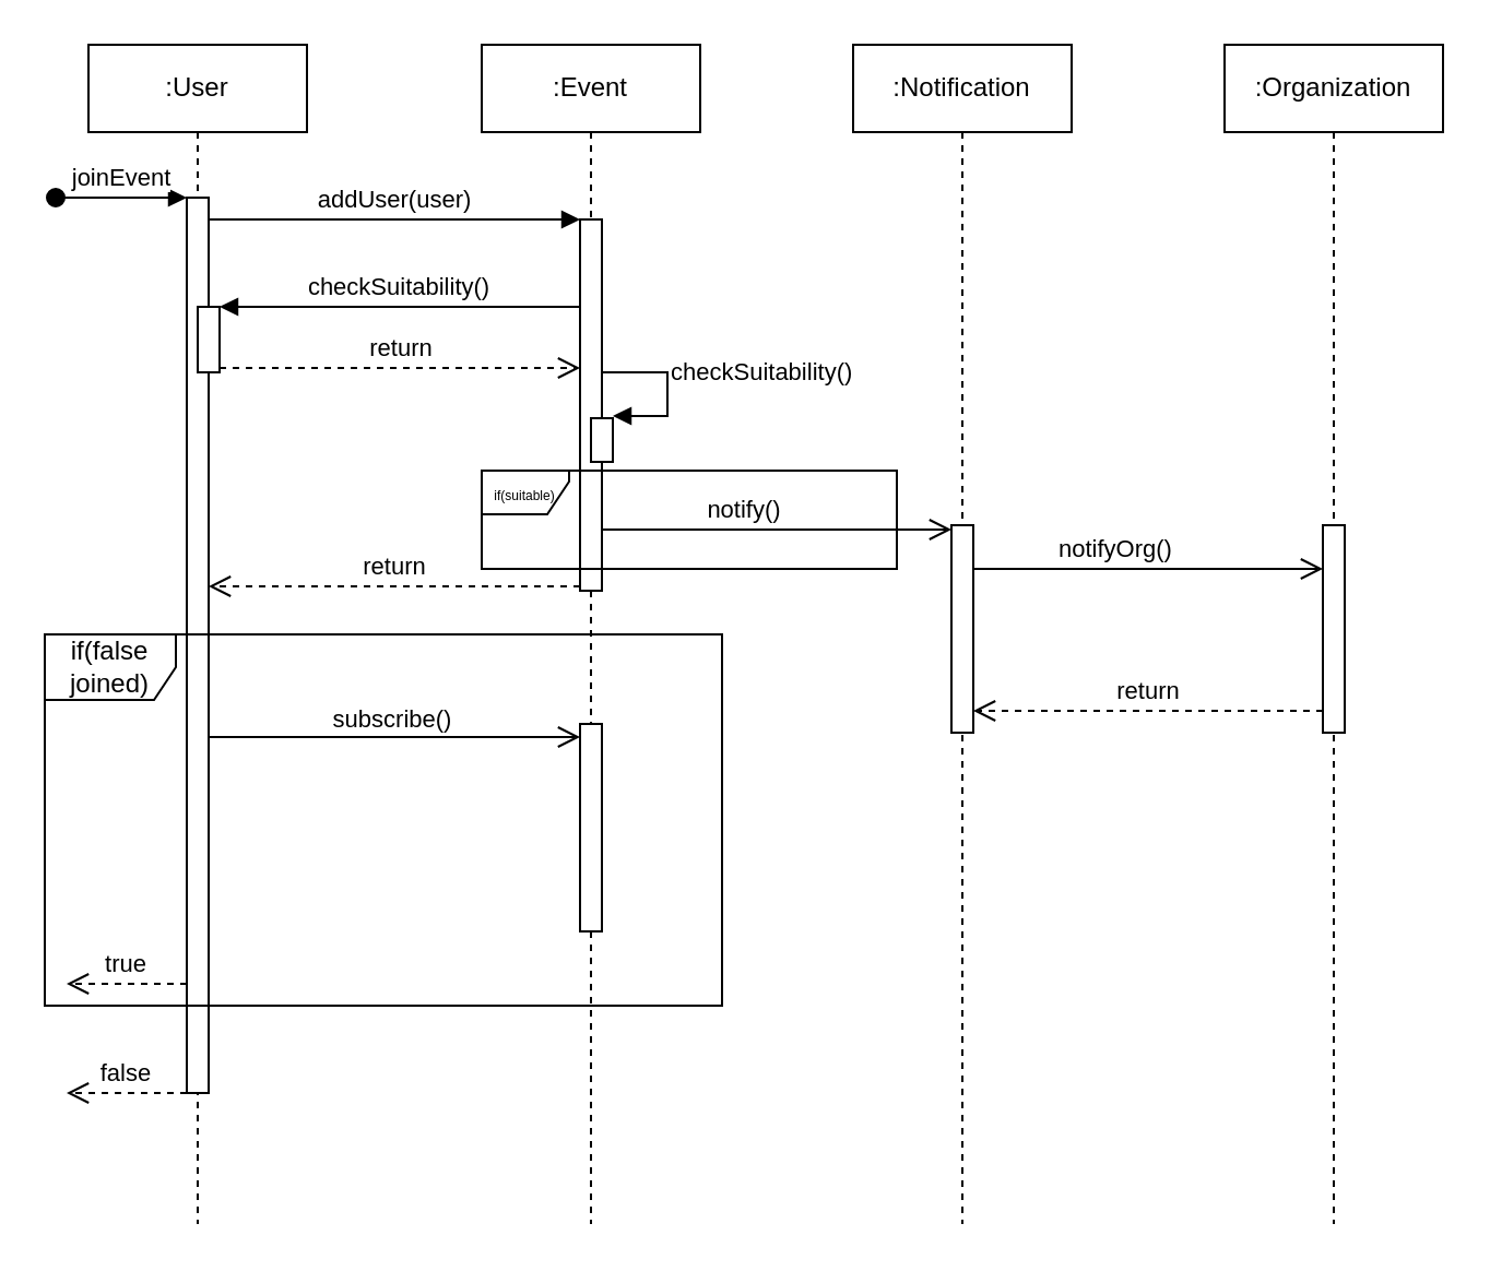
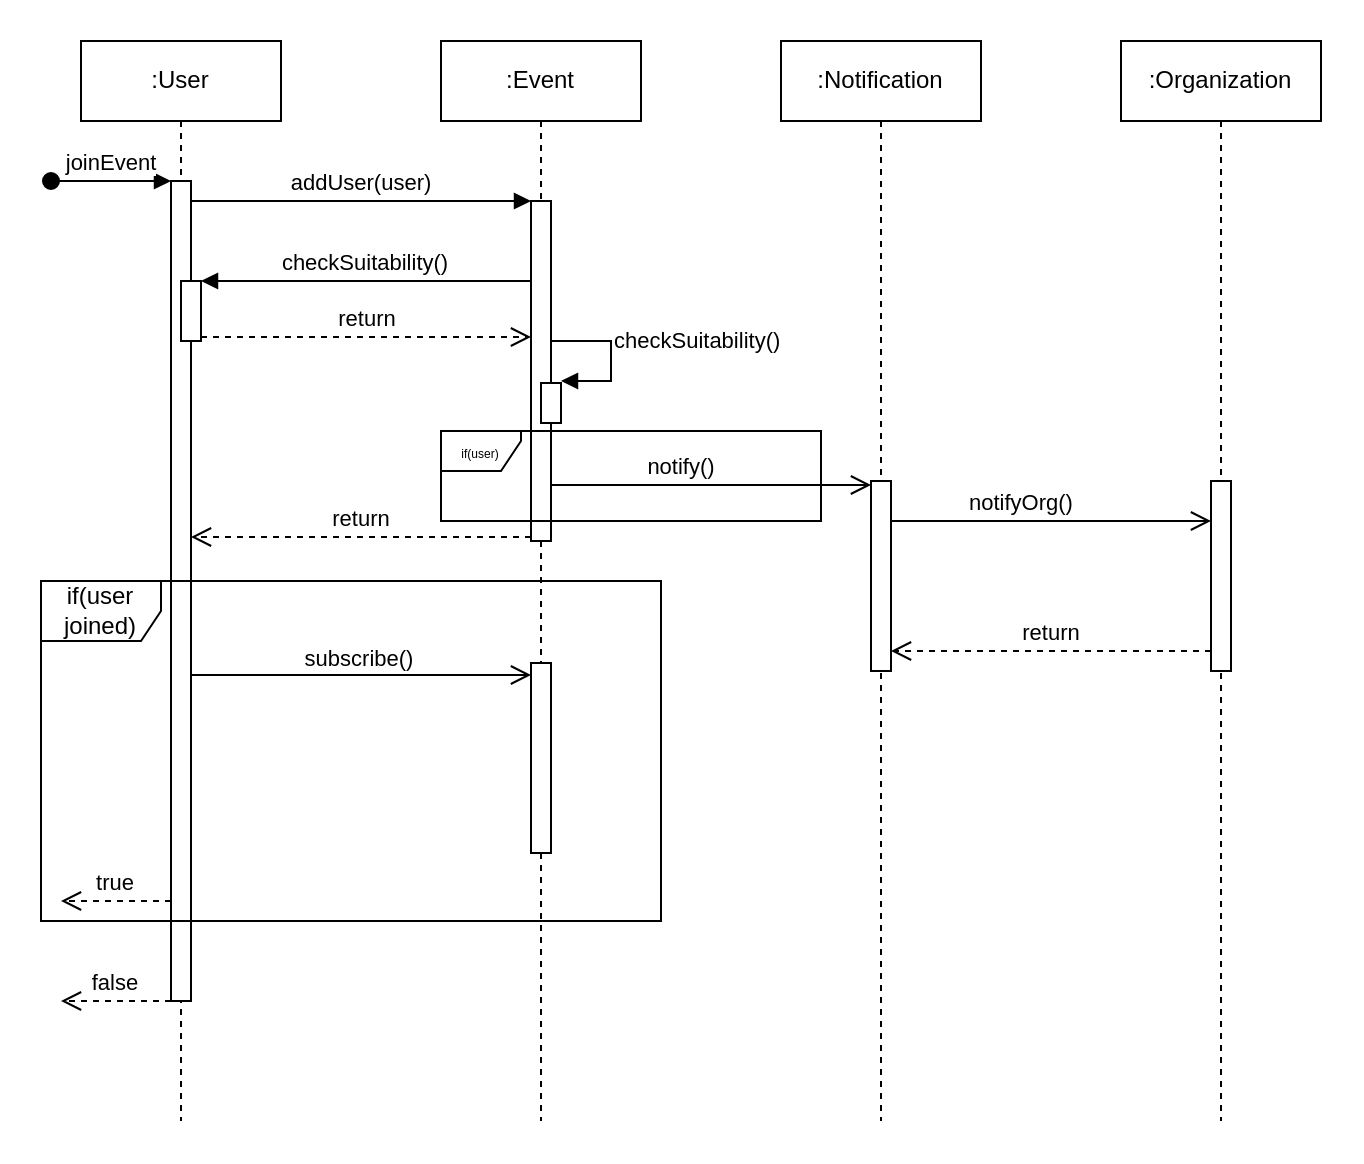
- <mxCell id="26" value="&lt;font style=&quot;font-size: 6px;&quot;&gt;if(suitable)&lt;/font&gt;" style="shape=umlFrame;whiteSpace=wrap;html=1;pointerEvents=0;width=40;height=20;" vertex="1" parent="1"><mxGeometry x="220" y="215" width="190" height="45" as="geometry" /></mxCell>
+ <mxCell id="26" value="&lt;font style=&quot;font-size: 6px;&quot;&gt;if(user)&lt;/font&gt;" style="shape=umlFrame;whiteSpace=wrap;html=1;pointerEvents=0;width=40;height=20;" vertex="1" parent="1"><mxGeometry x="220" y="215" width="190" height="45" as="geometry" /></mxCell>
- <mxCell id="15" value="if(false joined)" style="shape=umlFrame;whiteSpace=wrap;html=1;pointerEvents=0;" vertex="1" parent="1"><mxGeometry x="20" y="290" width="310" height="170" as="geometry" /></mxCell>
+ <mxCell id="15" value="if(user joined)" style="shape=umlFrame;whiteSpace=wrap;html=1;pointerEvents=0;" vertex="1" parent="1"><mxGeometry x="20" y="290" width="310" height="170" as="geometry" /></mxCell>
